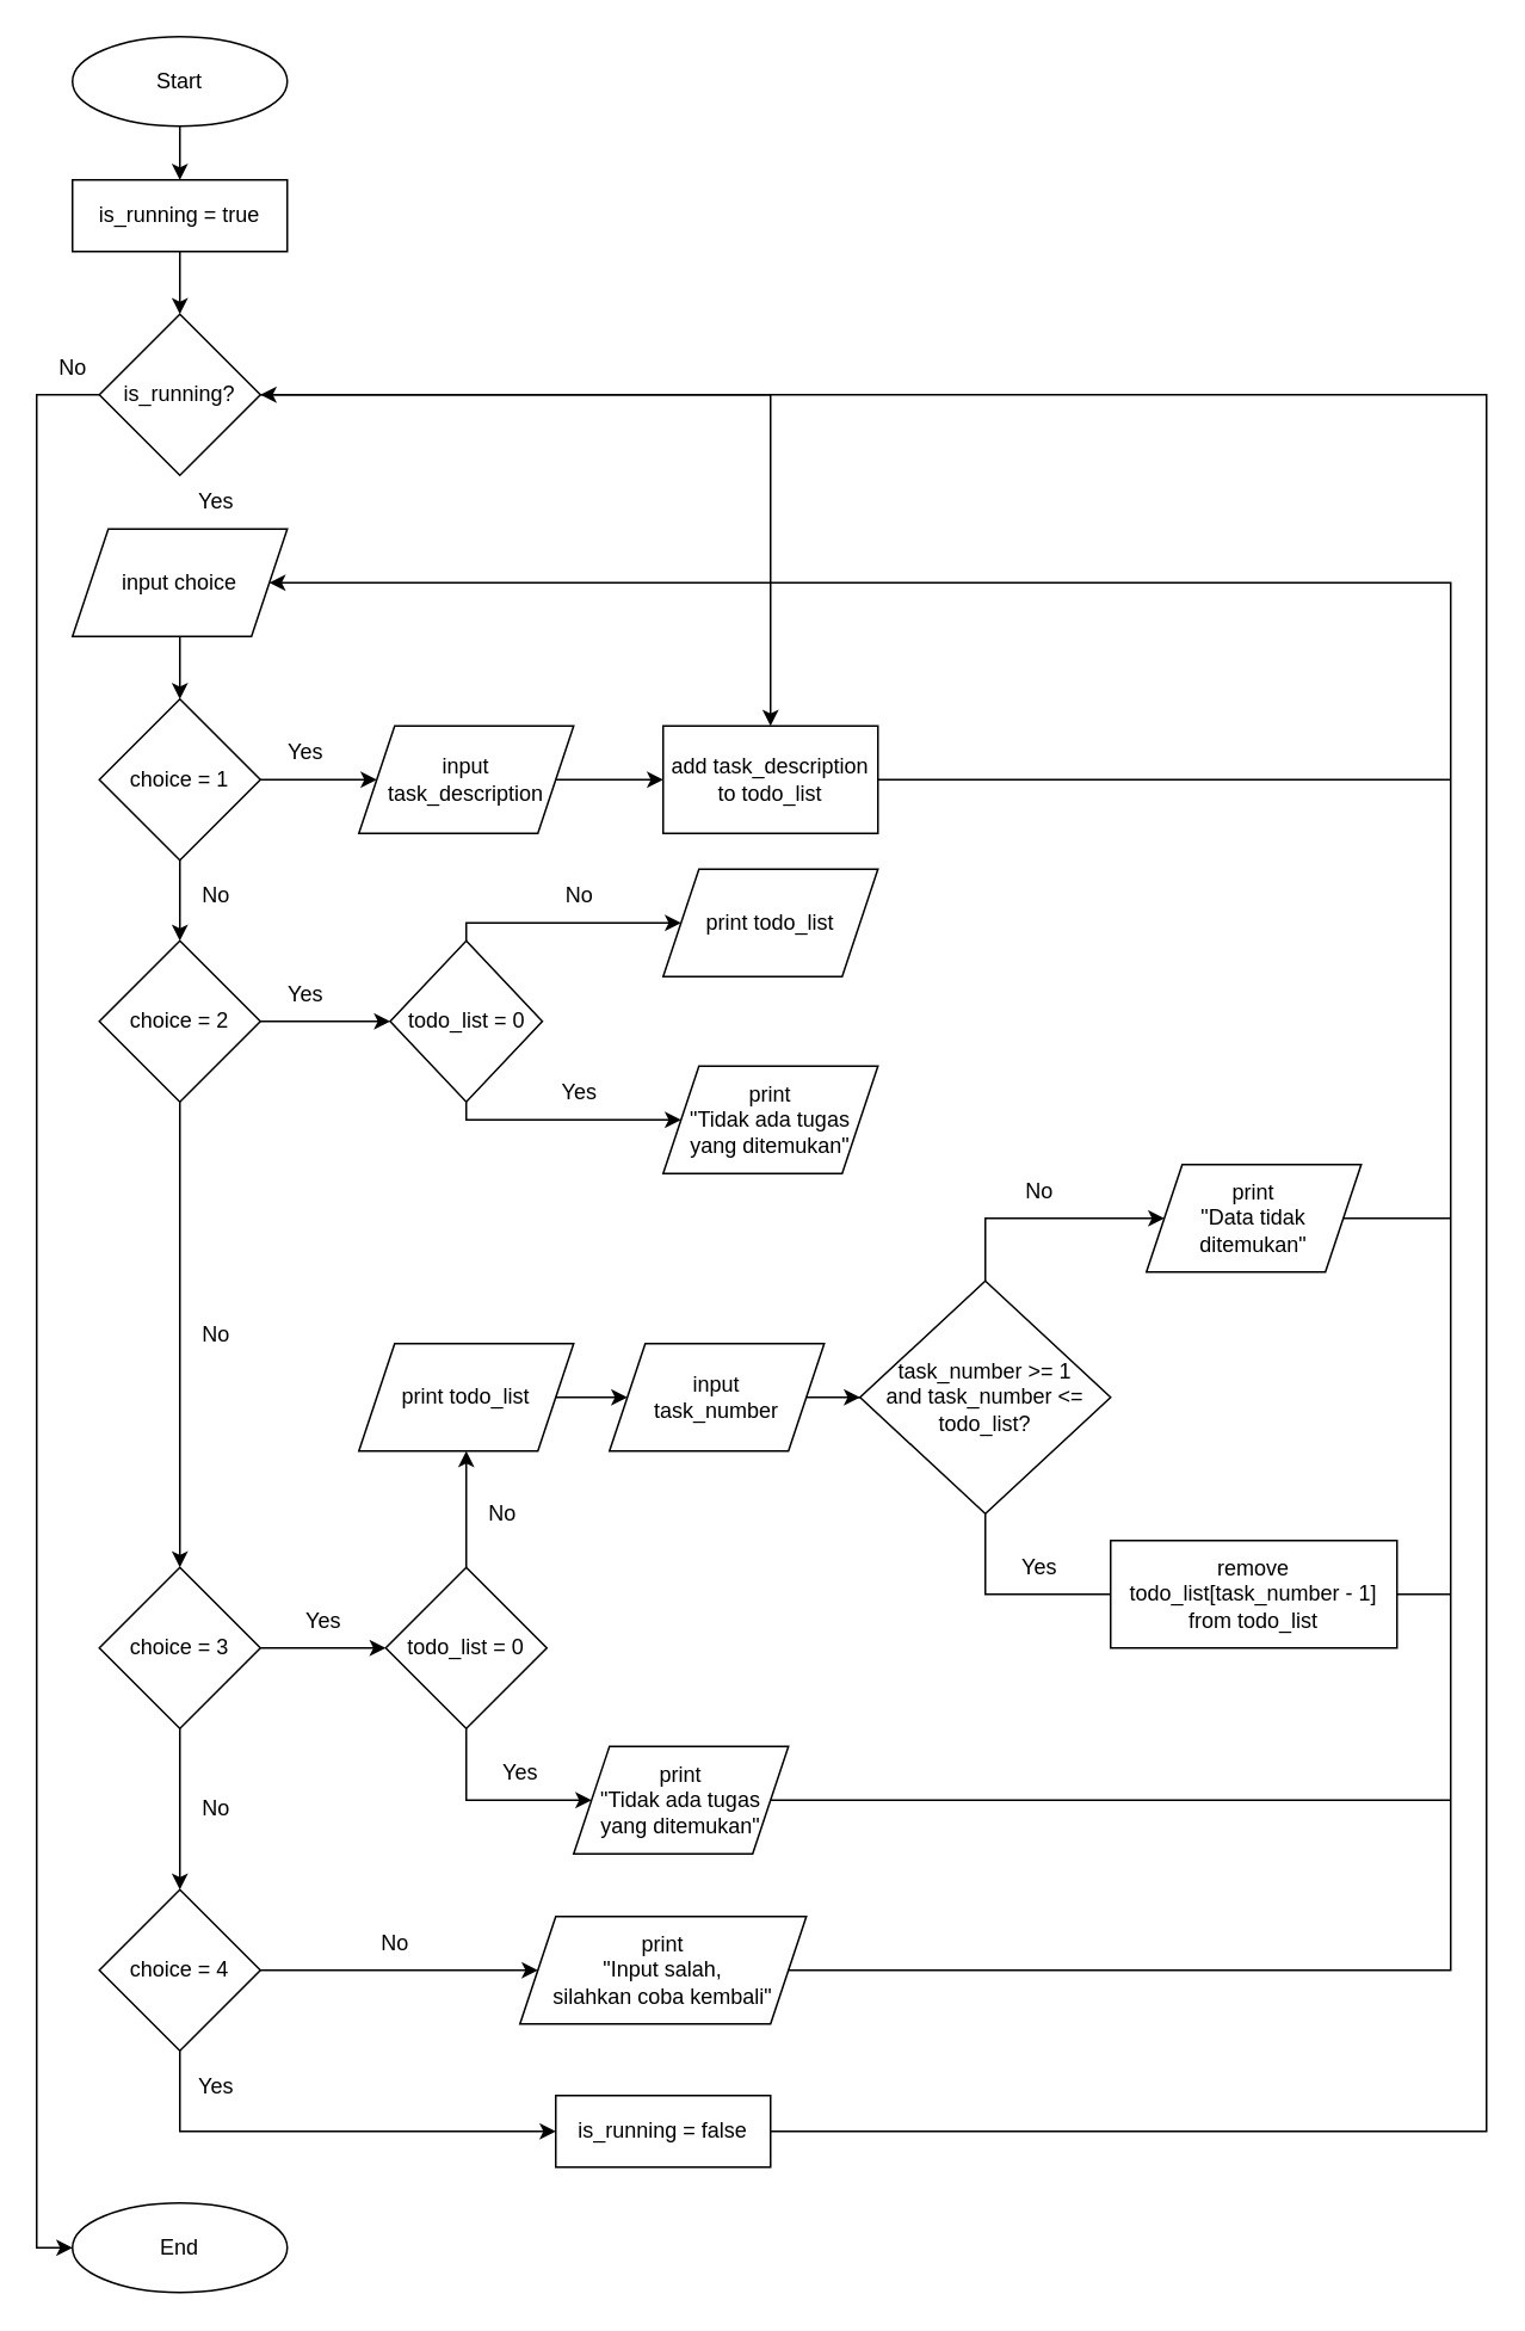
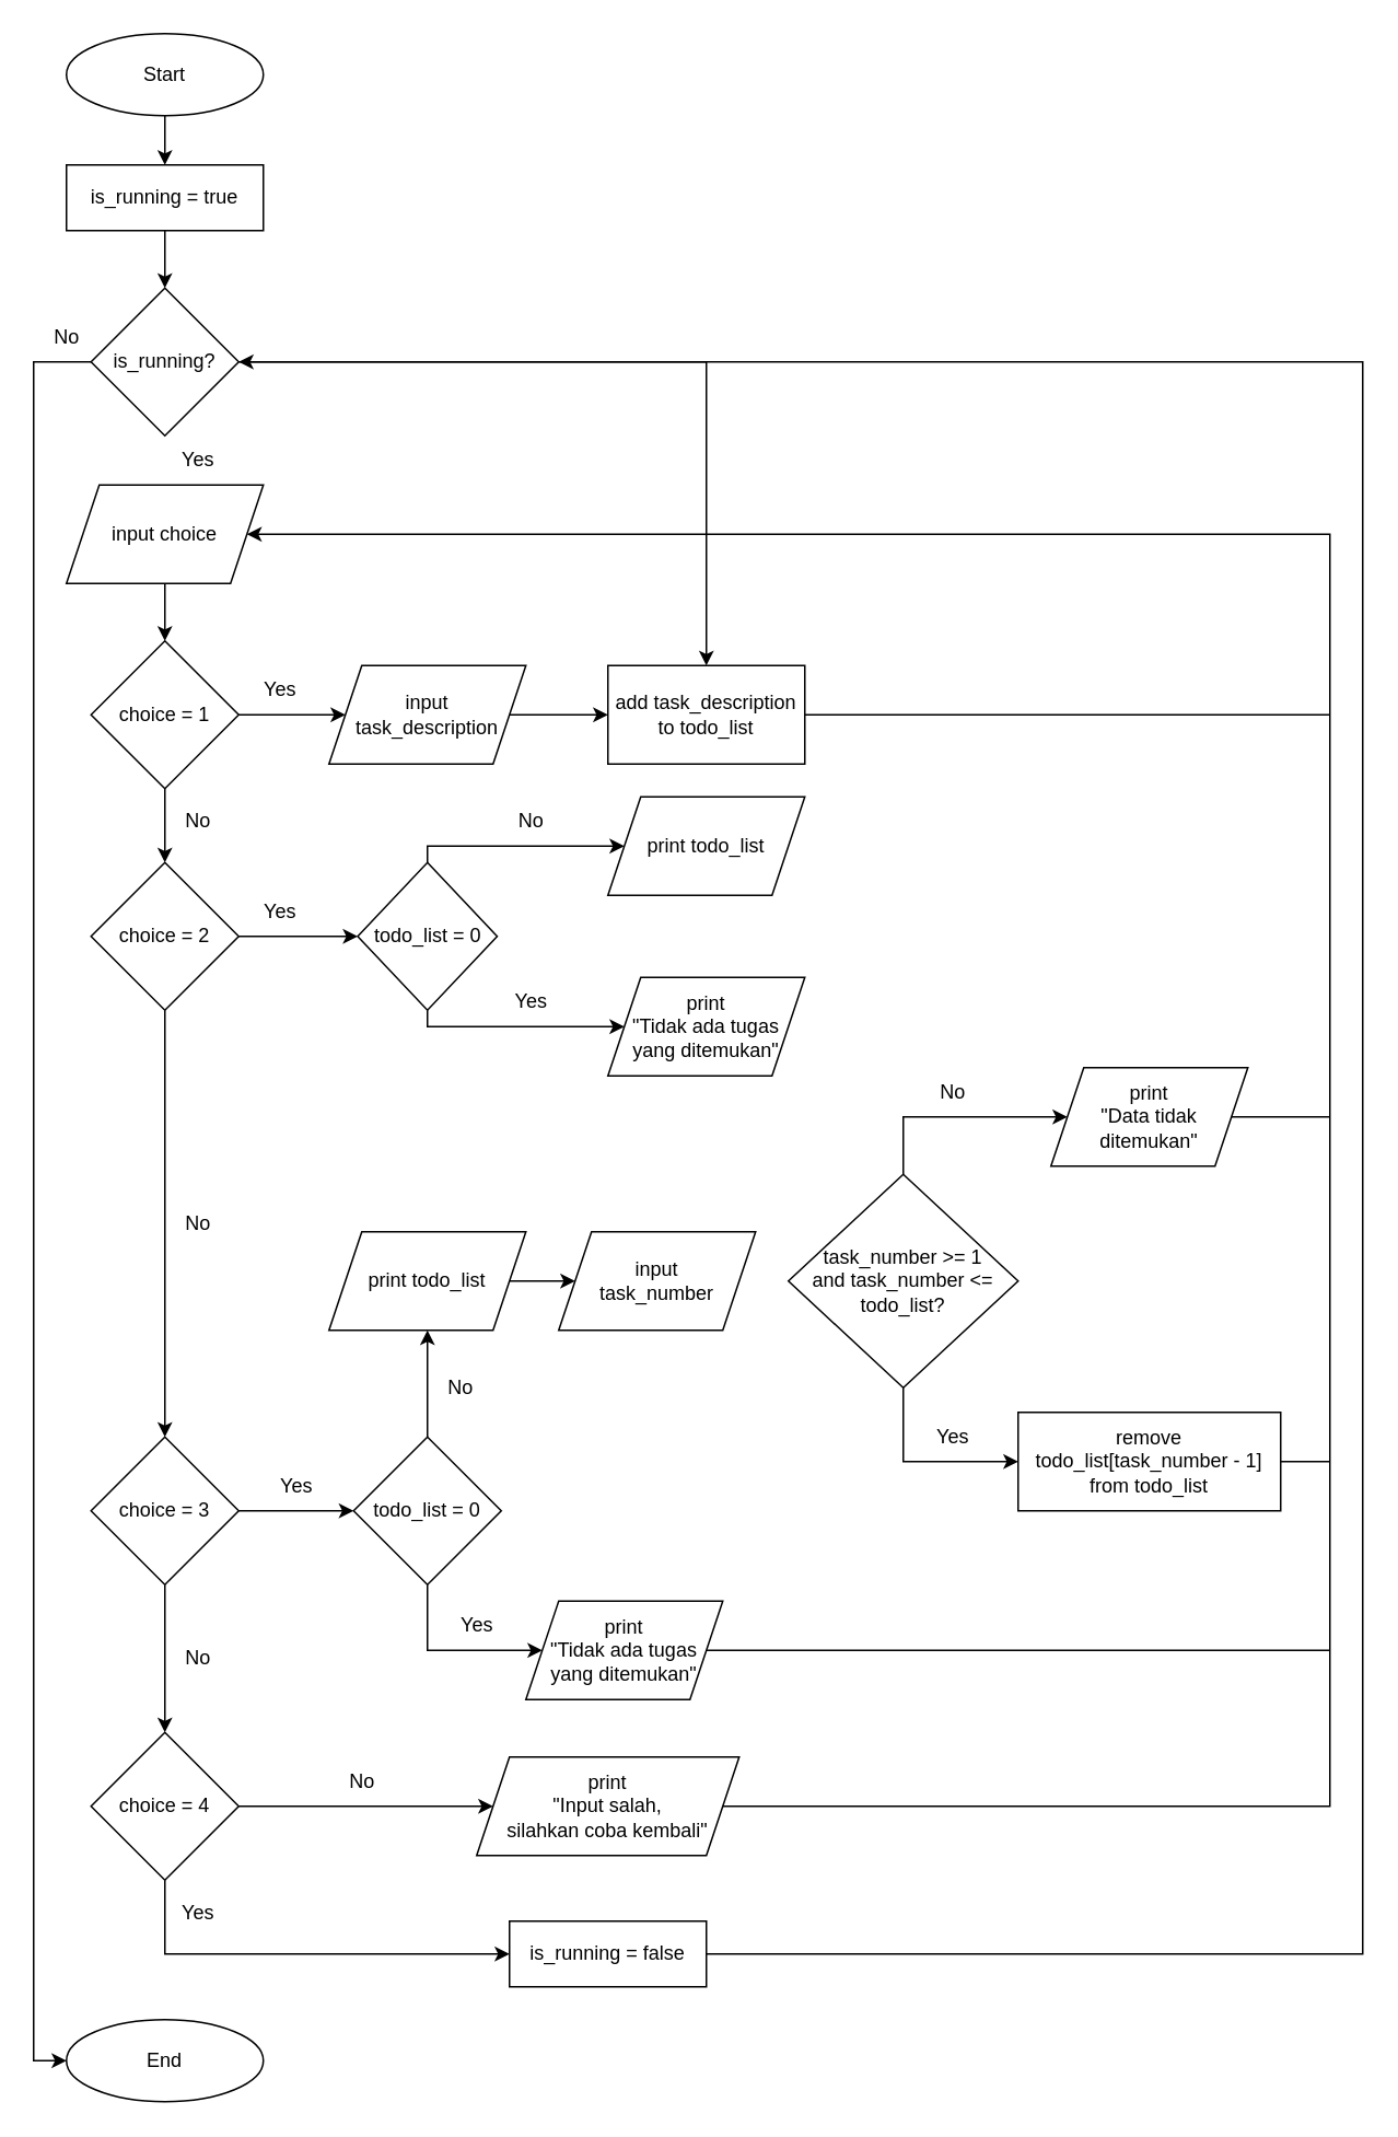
- <mxCell id="44" value="" style="edgeStyle=orthogonalEdgeStyle;rounded=0;orthogonalLoop=1;jettySize=auto;html=1;" edge="1" parent="1" source="45" target="48"><mxGeometry relative="1" as="geometry" /></mxCell>
- <mxCell id="47" style="edgeStyle=orthogonalEdgeStyle;rounded=0;orthogonalLoop=1;jettySize=auto;html=1;entryX=0;entryY=0.5;entryDx=0;entryDy=0;endArrow=none;" edge="1" parent="1" source="48" target="50"><mxGeometry relative="1" as="geometry" /></mxCell>
+ <mxCell id="47" style="edgeStyle=orthogonalEdgeStyle;rounded=0;orthogonalLoop=1;jettySize=auto;html=1;entryX=0;entryY=0.5;entryDx=0;entryDy=0;" edge="1" parent="1" source="48" target="50"><mxGeometry relative="1" as="geometry" /></mxCell>
